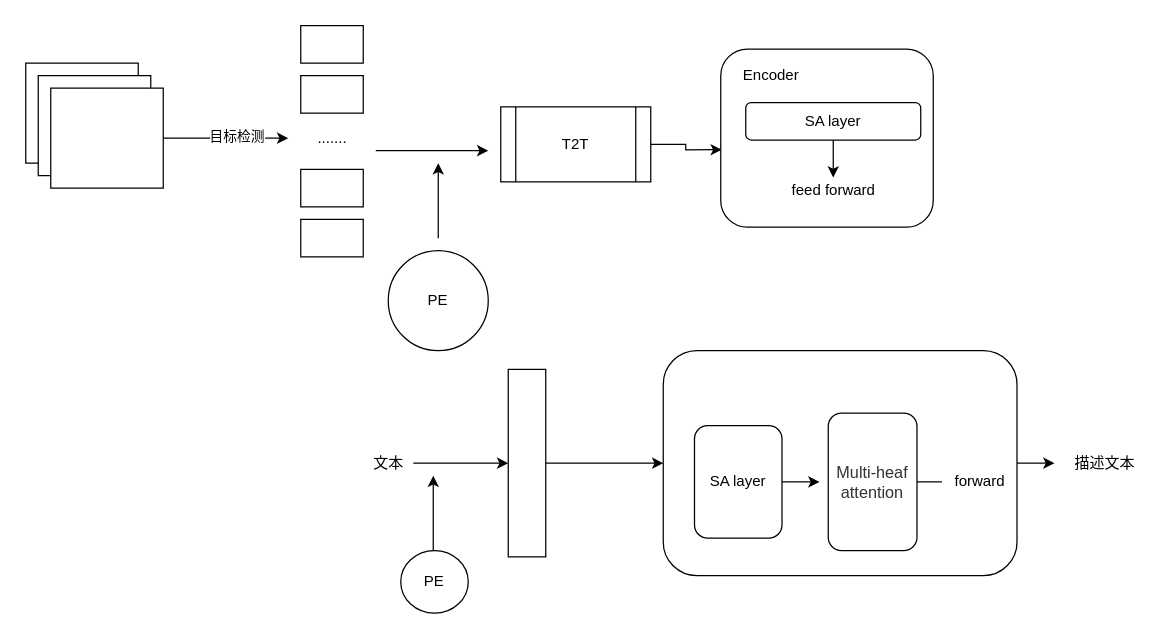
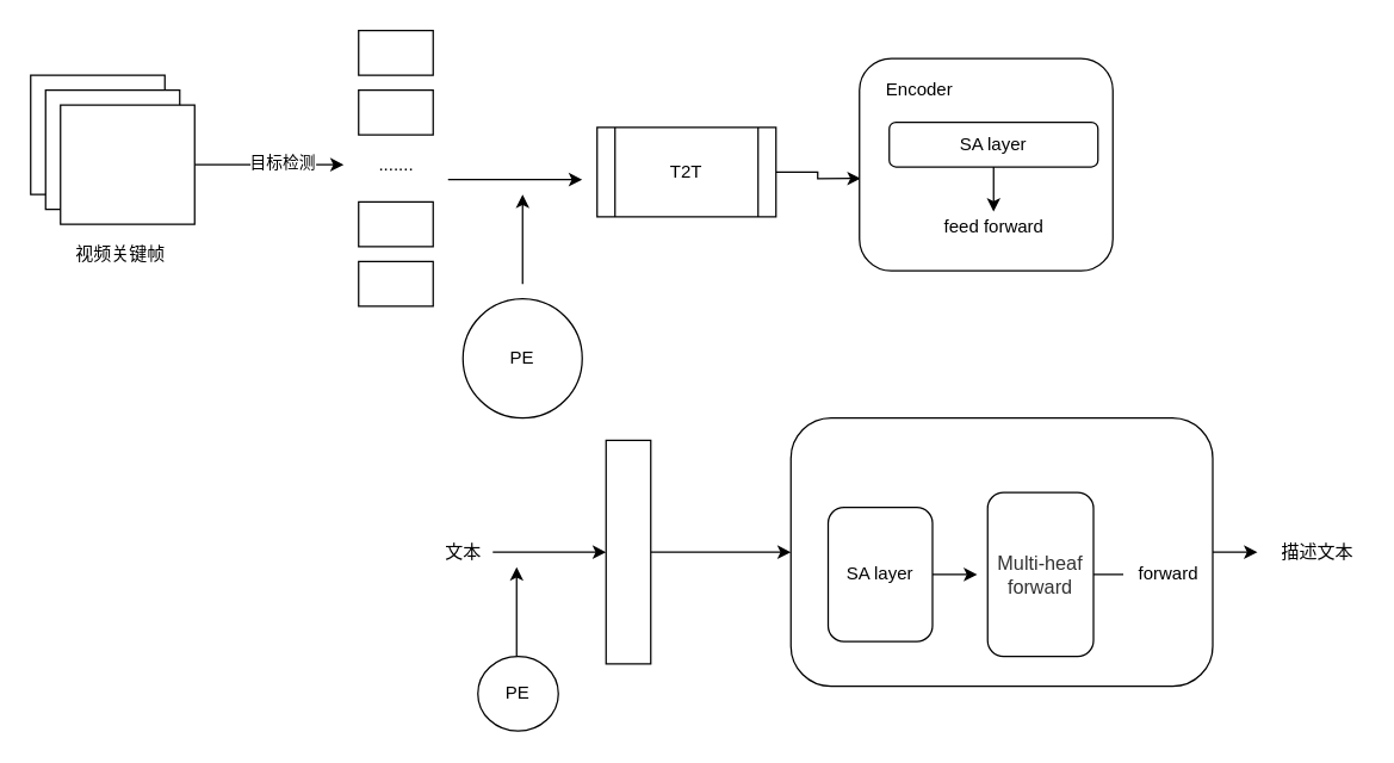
+ <mxCell id="9" value="视频关键帧" style="text;html=1;align=center;verticalAlign=middle;resizable=0;points=[];autosize=1;" vertex="1" parent="1"><mxGeometry x="40" y="160" width="80" height="20" as="geometry" /></mxCell>
- <mxCell id="27" value="&lt;span style=&quot;color: rgb(50 , 50 , 50) ; font-size: 13px ; background-color: rgba(255 , 255 , 255 , 0.01)&quot;&gt;Multi-heaf&lt;/span&gt;&lt;div style=&quot;resize: none ; outline: 0px ; font-size: 13px ; color: rgb(50 , 50 , 50)&quot;&gt;attention&lt;/div&gt;" style="rounded=1;whiteSpace=wrap;html=1;" vertex="1" parent="1"><mxGeometry x="662" y="330" width="71" height="110" as="geometry" /></mxCell>
+ <mxCell id="27" value="&lt;span style=&quot;color: rgb(50 , 50 , 50) ; font-size: 13px ; background-color: rgba(255 , 255 , 255 , 0.01)&quot;&gt;Multi-heaf&lt;/span&gt;&lt;div style=&quot;resize: none ; outline: 0px ; font-size: 13px ; color: rgb(50 , 50 , 50)&quot;&gt;forward&lt;/div&gt;" style="rounded=1;whiteSpace=wrap;html=1;" vertex="1" parent="1"><mxGeometry x="662" y="330" width="71" height="110" as="geometry" /></mxCell>
